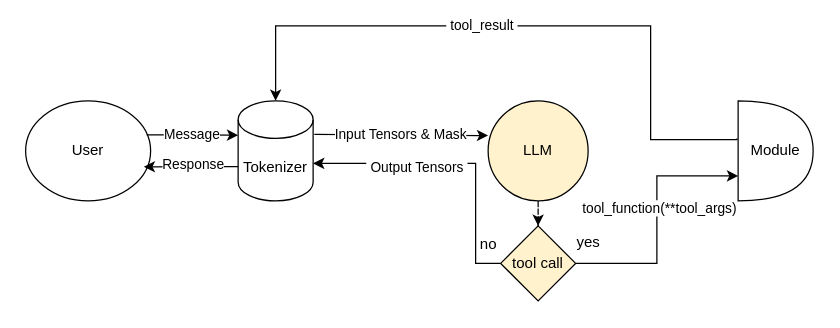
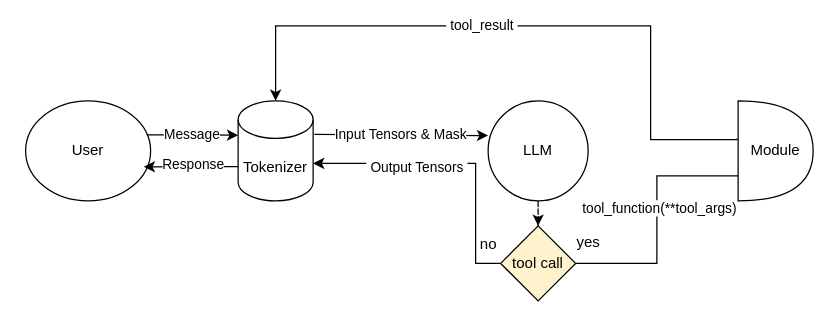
- <mxCell id="4" value="LLM" style="ellipse;whiteSpace=wrap;html=1;aspect=fixed;fillColor=#fff2cc;" vertex="1" parent="1"><mxGeometry x="390" y="80" width="80" height="80" as="geometry" /></mxCell>
+ <mxCell id="4" value="LLM" style="ellipse;whiteSpace=wrap;html=1;aspect=fixed;" vertex="1" parent="1"><mxGeometry x="390" y="80" width="80" height="80" as="geometry" /></mxCell>
- <mxCell id="17" style="edgeStyle=orthogonalEdgeStyle;rounded=0;orthogonalLoop=1;jettySize=auto;html=1;entryX=0;entryY=0.75;entryDx=0;entryDy=0;entryPerimeter=0;" edge="1" parent="1" source="15" target="12"><mxGeometry relative="1" as="geometry" /></mxCell>
+ <mxCell id="17" style="edgeStyle=orthogonalEdgeStyle;rounded=0;orthogonalLoop=1;jettySize=auto;html=1;entryX=0;entryY=0.75;entryDx=0;entryDy=0;entryPerimeter=0;endArrow=none;" edge="1" parent="1" source="15" target="12"><mxGeometry relative="1" as="geometry" /></mxCell>
